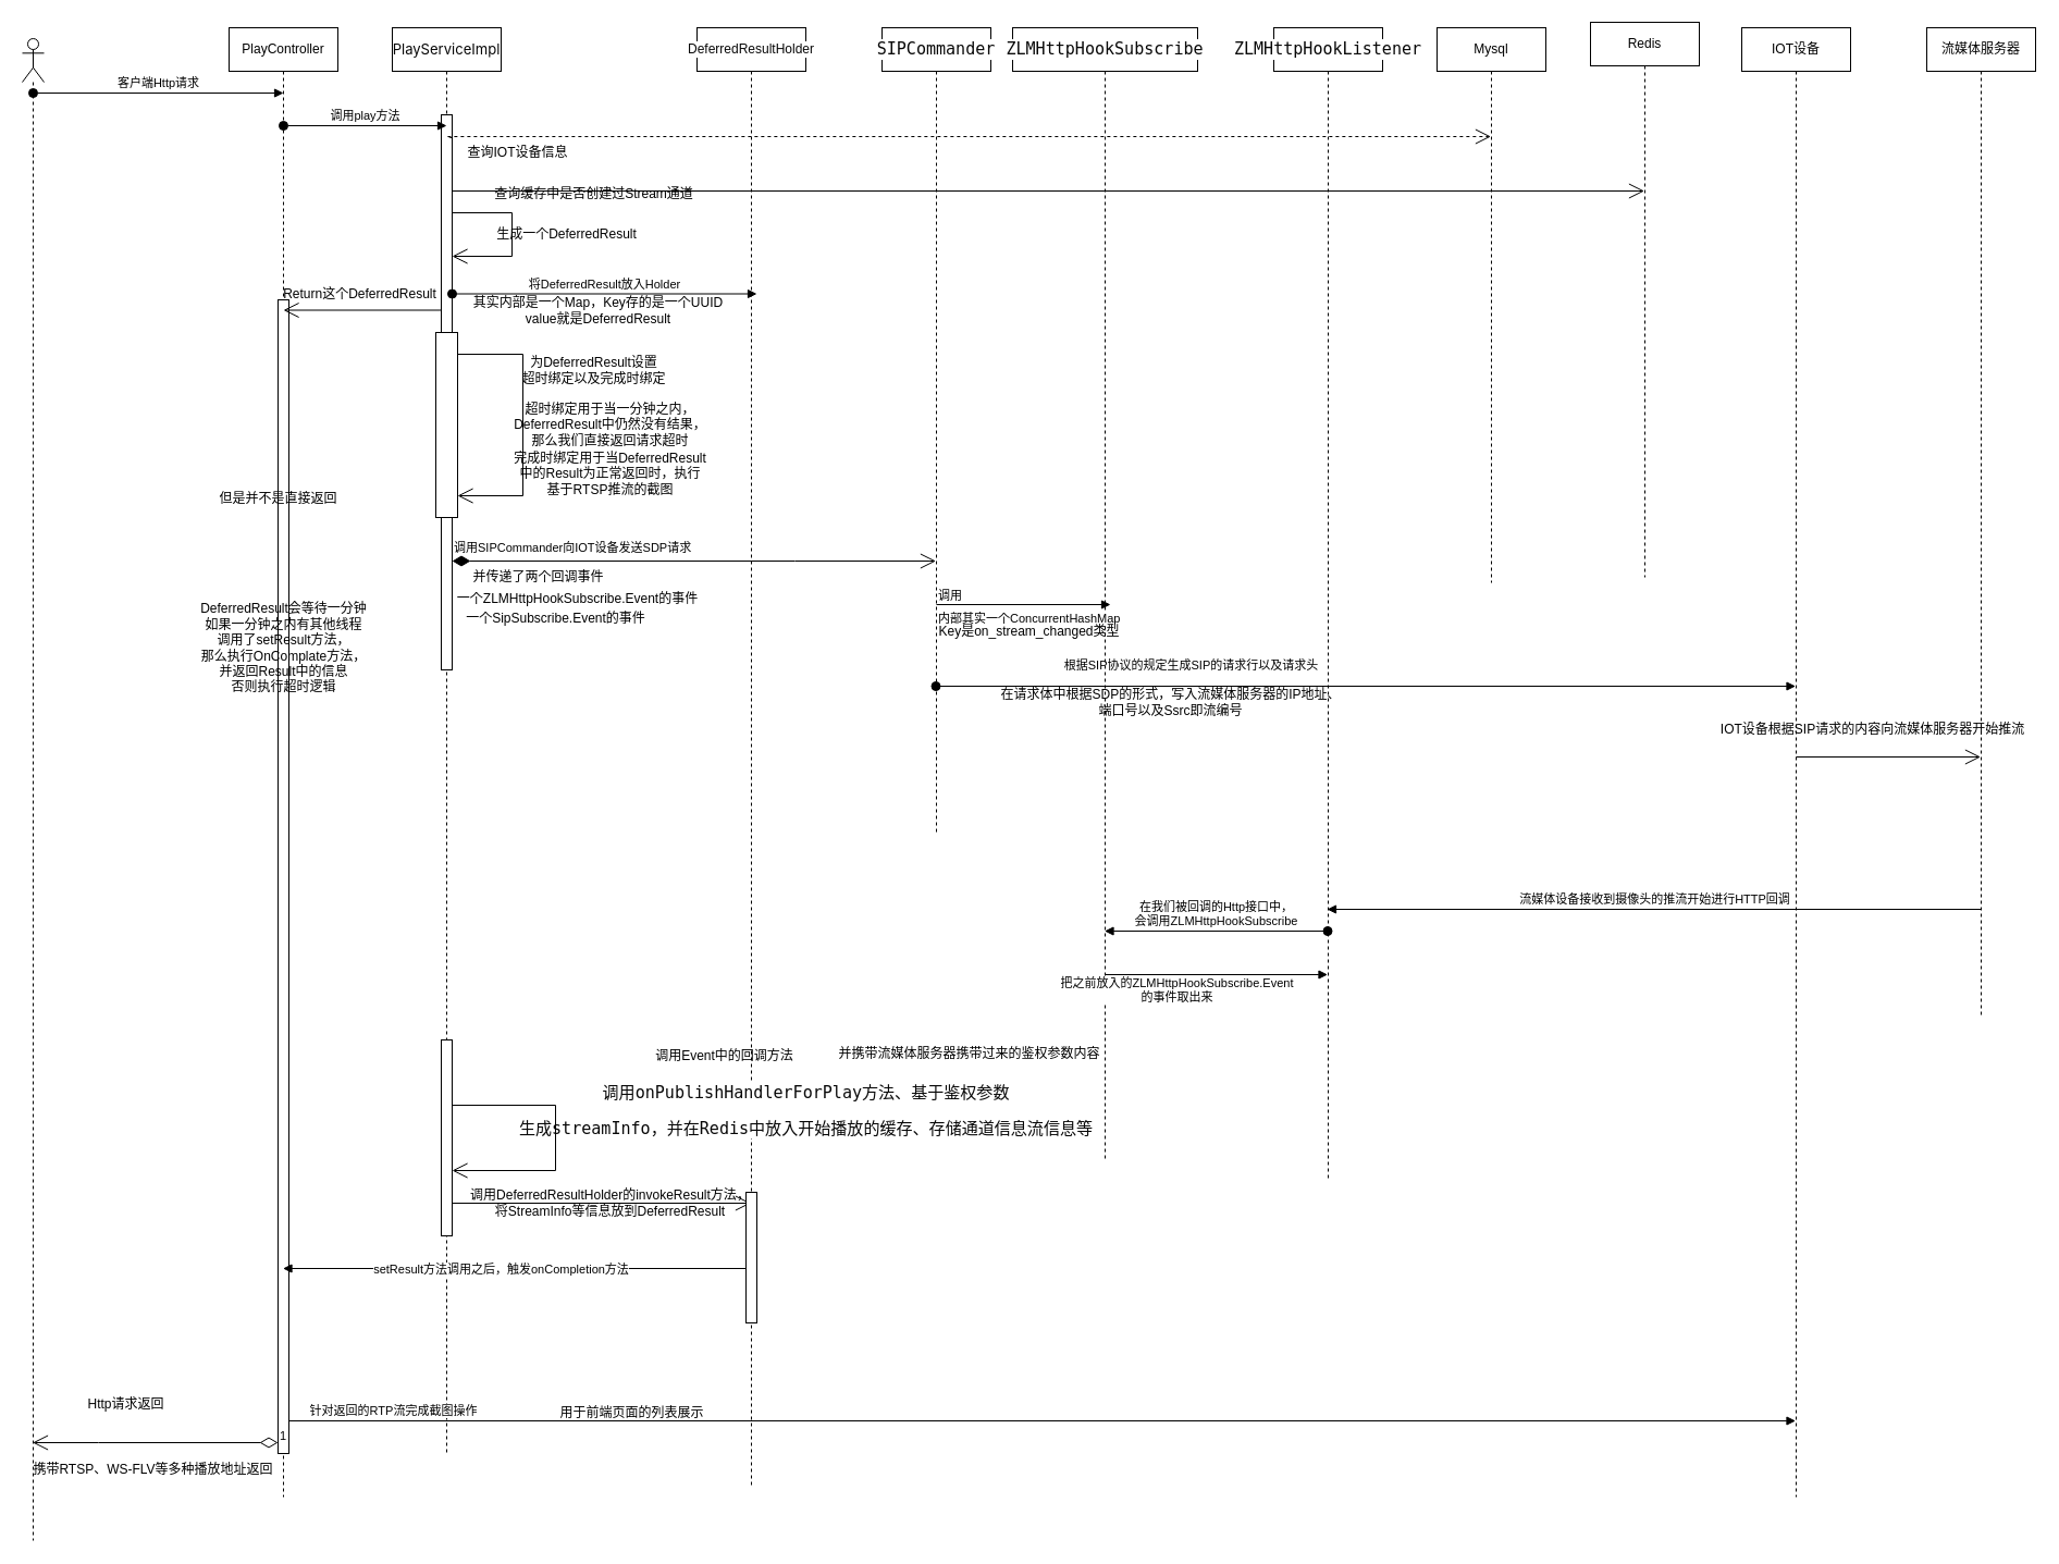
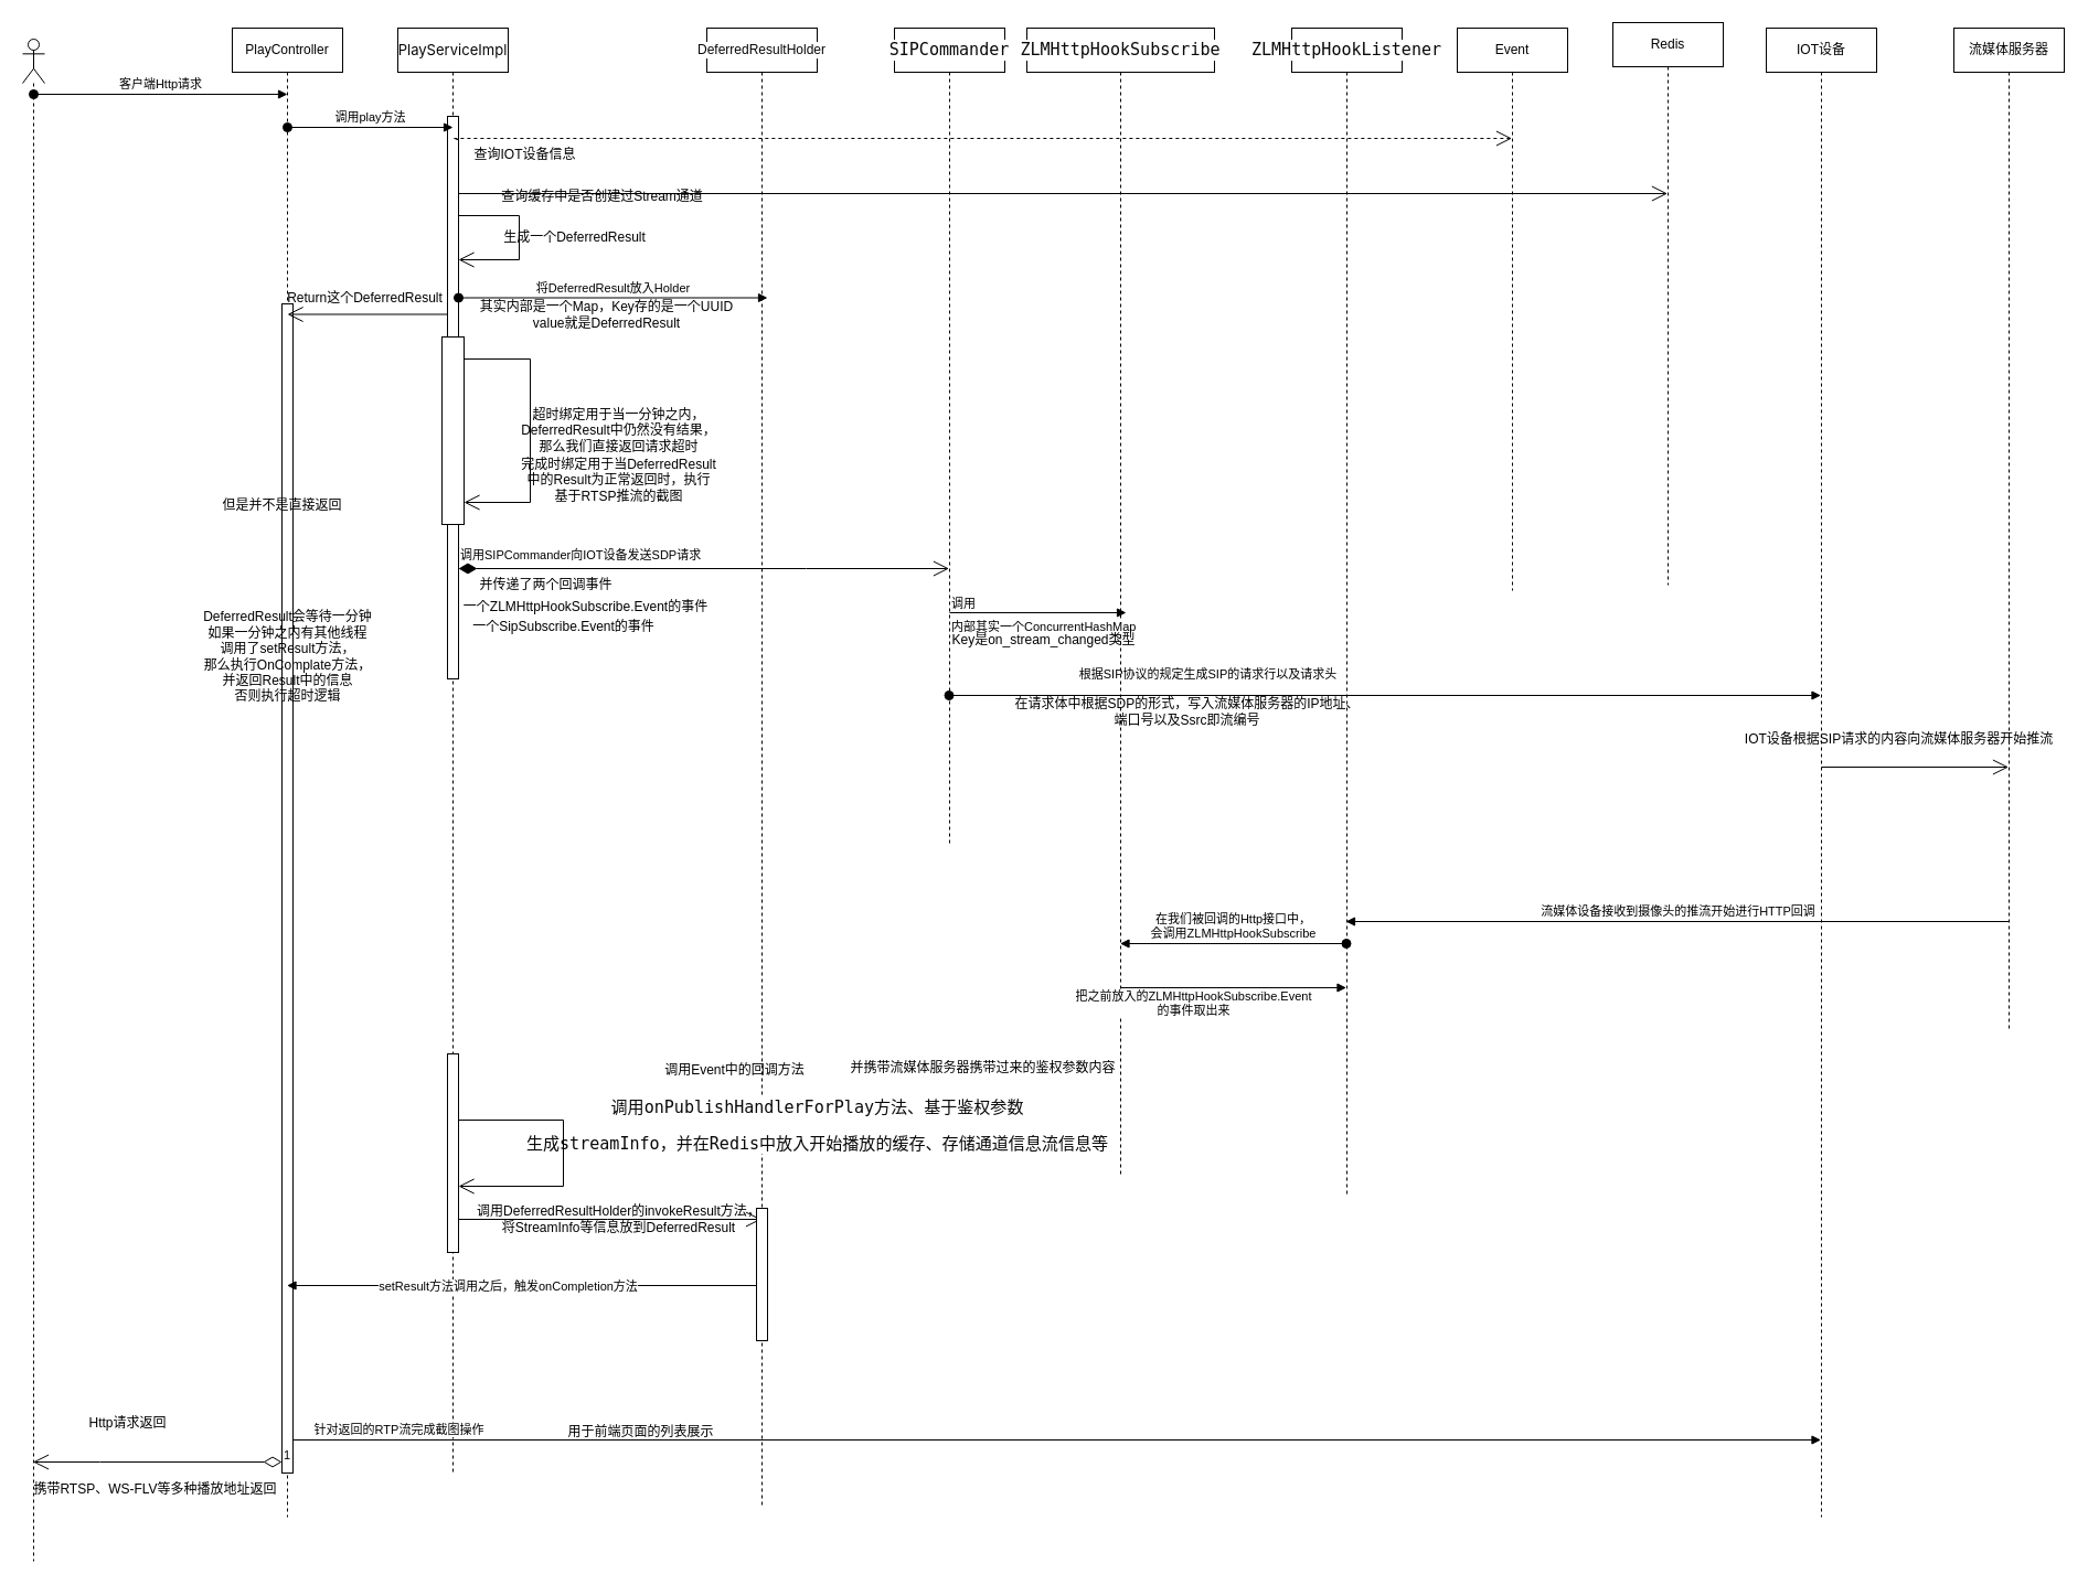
- <mxCell id="11" value="Mysql" style="shape=umlLifeline;perimeter=lifelinePerimeter;whiteSpace=wrap;html=1;container=1;dropTarget=0;collapsible=0;recursiveResize=0;outlineConnect=0;portConstraint=eastwest;newEdgeStyle={&quot;curved&quot;:0,&quot;rounded&quot;:0};" vertex="1" parent="1"><mxGeometry x="1320" y="25" width="100" height="510" as="geometry" /></mxCell>
+ <mxCell id="11" value="Event" style="shape=umlLifeline;perimeter=lifelinePerimeter;whiteSpace=wrap;html=1;container=1;dropTarget=0;collapsible=0;recursiveResize=0;outlineConnect=0;portConstraint=eastwest;newEdgeStyle={&quot;curved&quot;:0,&quot;rounded&quot;:0};" vertex="1" parent="1"><mxGeometry x="1320" y="25" width="100" height="510" as="geometry" /></mxCell>
- <mxCell id="22" value="为DeferredResult设置&lt;br style=&quot;border-color: var(--border-color);&quot;&gt;超时绑定以及完成时绑定" style="text;html=1;align=center;verticalAlign=middle;resizable=0;points=[];autosize=1;strokeColor=none;fillColor=none;" vertex="1" parent="1"><mxGeometry x="465" y="320" width="160" height="40" as="geometry" /></mxCell>
